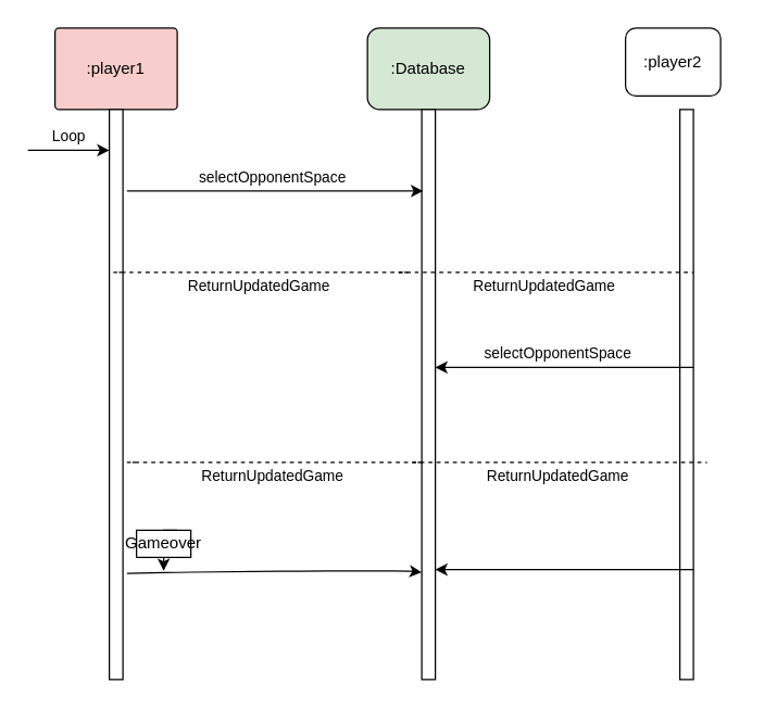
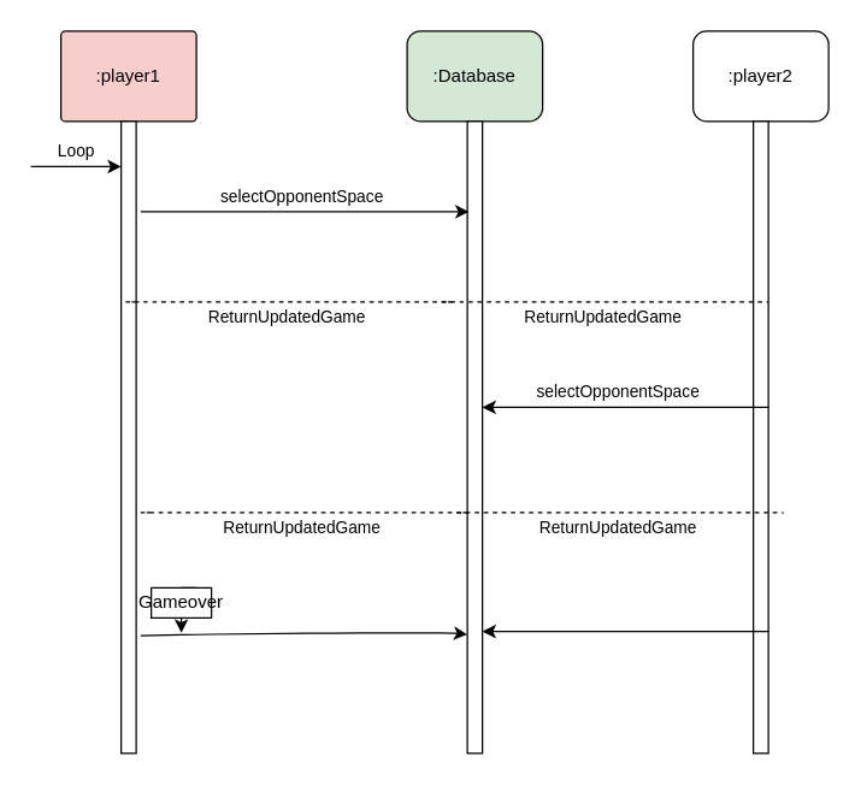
- <mxCell id="4" value=":player2" style="rounded=1;whiteSpace=wrap;html=1;" vertex="1" parent="1"><mxGeometry x="460" y="20" width="70" height="50" as="geometry" /></mxCell>
+ <mxCell id="4" value=":player2" style="rounded=1;whiteSpace=wrap;html=1;" vertex="1" parent="1"><mxGeometry x="460" width="90" height="60" as="geometry" y="20" /></mxCell>
